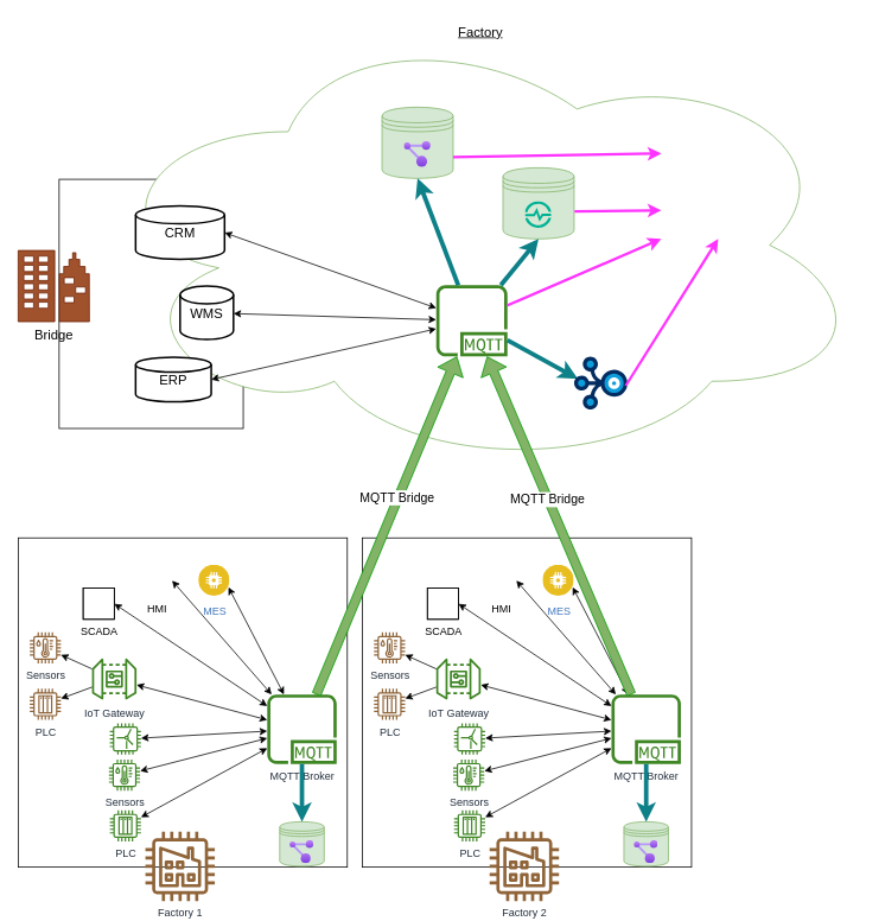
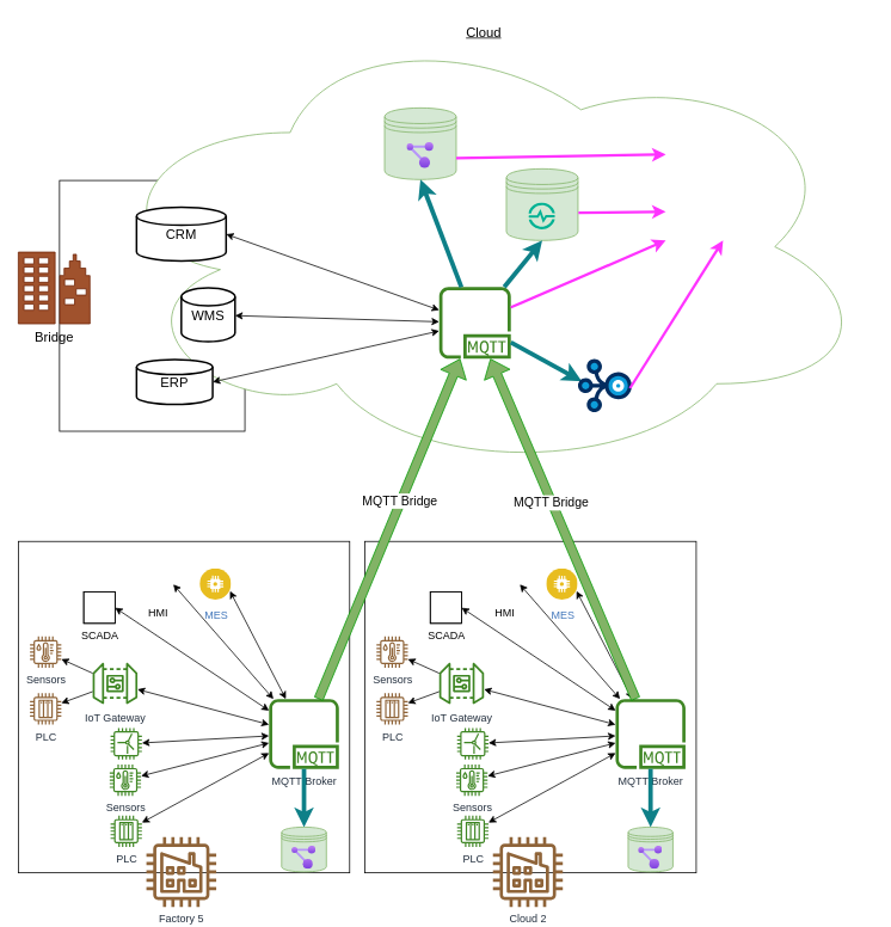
- <mxCell id="54" value="&lt;u&gt;&lt;font style=&quot;font-size: 15px&quot;&gt;Factory&lt;/font&gt;&lt;/u&gt;" style="ellipse;shape=cloud;whiteSpace=wrap;html=1;fontSize=15;fontColor=#000000;strokeColor=#82B366;verticalAlign=top;" parent="1" vertex="1"><mxGeometry x="107" y="20" width="866" height="510" as="geometry" /></mxCell>
+ <mxCell id="54" value="&lt;u&gt;&lt;font style=&quot;font-size: 15px&quot;&gt;Cloud&lt;/font&gt;&lt;/u&gt;" style="ellipse;shape=cloud;whiteSpace=wrap;html=1;fontSize=15;fontColor=#000000;strokeColor=#82B366;verticalAlign=top;" parent="1" vertex="1"><mxGeometry x="107" y="20" width="866" height="510" as="geometry" /></mxCell>
- <mxCell id="5" value="Factory 1" style="sketch=0;outlineConnect=0;fontColor=#232F3E;gradientColor=none;fillColor=#8F6439;strokeColor=none;dashed=0;verticalLabelPosition=bottom;verticalAlign=top;align=center;html=1;fontSize=12;fontStyle=0;aspect=fixed;pointerEvents=1;shape=mxgraph.aws4.factory;" parent="1" vertex="1"><mxGeometry x="163" y="934" width="78" height="78" as="geometry" /></mxCell>
+ <mxCell id="5" value="Factory 5" style="sketch=0;outlineConnect=0;fontColor=#232F3E;gradientColor=none;fillColor=#8F6439;strokeColor=none;dashed=0;verticalLabelPosition=bottom;verticalAlign=top;align=center;html=1;fontSize=12;fontStyle=0;aspect=fixed;pointerEvents=1;shape=mxgraph.aws4.factory;" parent="1" vertex="1"><mxGeometry x="163" y="934" width="78" height="78" as="geometry" /></mxCell>
- <mxCell id="30" value="Factory 2" style="sketch=0;outlineConnect=0;fontColor=#232F3E;gradientColor=none;fillColor=#8F6439;strokeColor=none;dashed=0;verticalLabelPosition=bottom;verticalAlign=top;align=center;html=1;fontSize=12;fontStyle=0;aspect=fixed;pointerEvents=1;shape=mxgraph.aws4.factory;" parent="1" vertex="1"><mxGeometry x="550" y="934" width="78" height="78" as="geometry" /></mxCell>
+ <mxCell id="30" value="Cloud 2" style="sketch=0;outlineConnect=0;fontColor=#232F3E;gradientColor=none;fillColor=#8F6439;strokeColor=none;dashed=0;verticalLabelPosition=bottom;verticalAlign=top;align=center;html=1;fontSize=12;fontStyle=0;aspect=fixed;pointerEvents=1;shape=mxgraph.aws4.factory;" parent="1" vertex="1"><mxGeometry x="550" y="934" width="78" height="78" as="geometry" /></mxCell>
